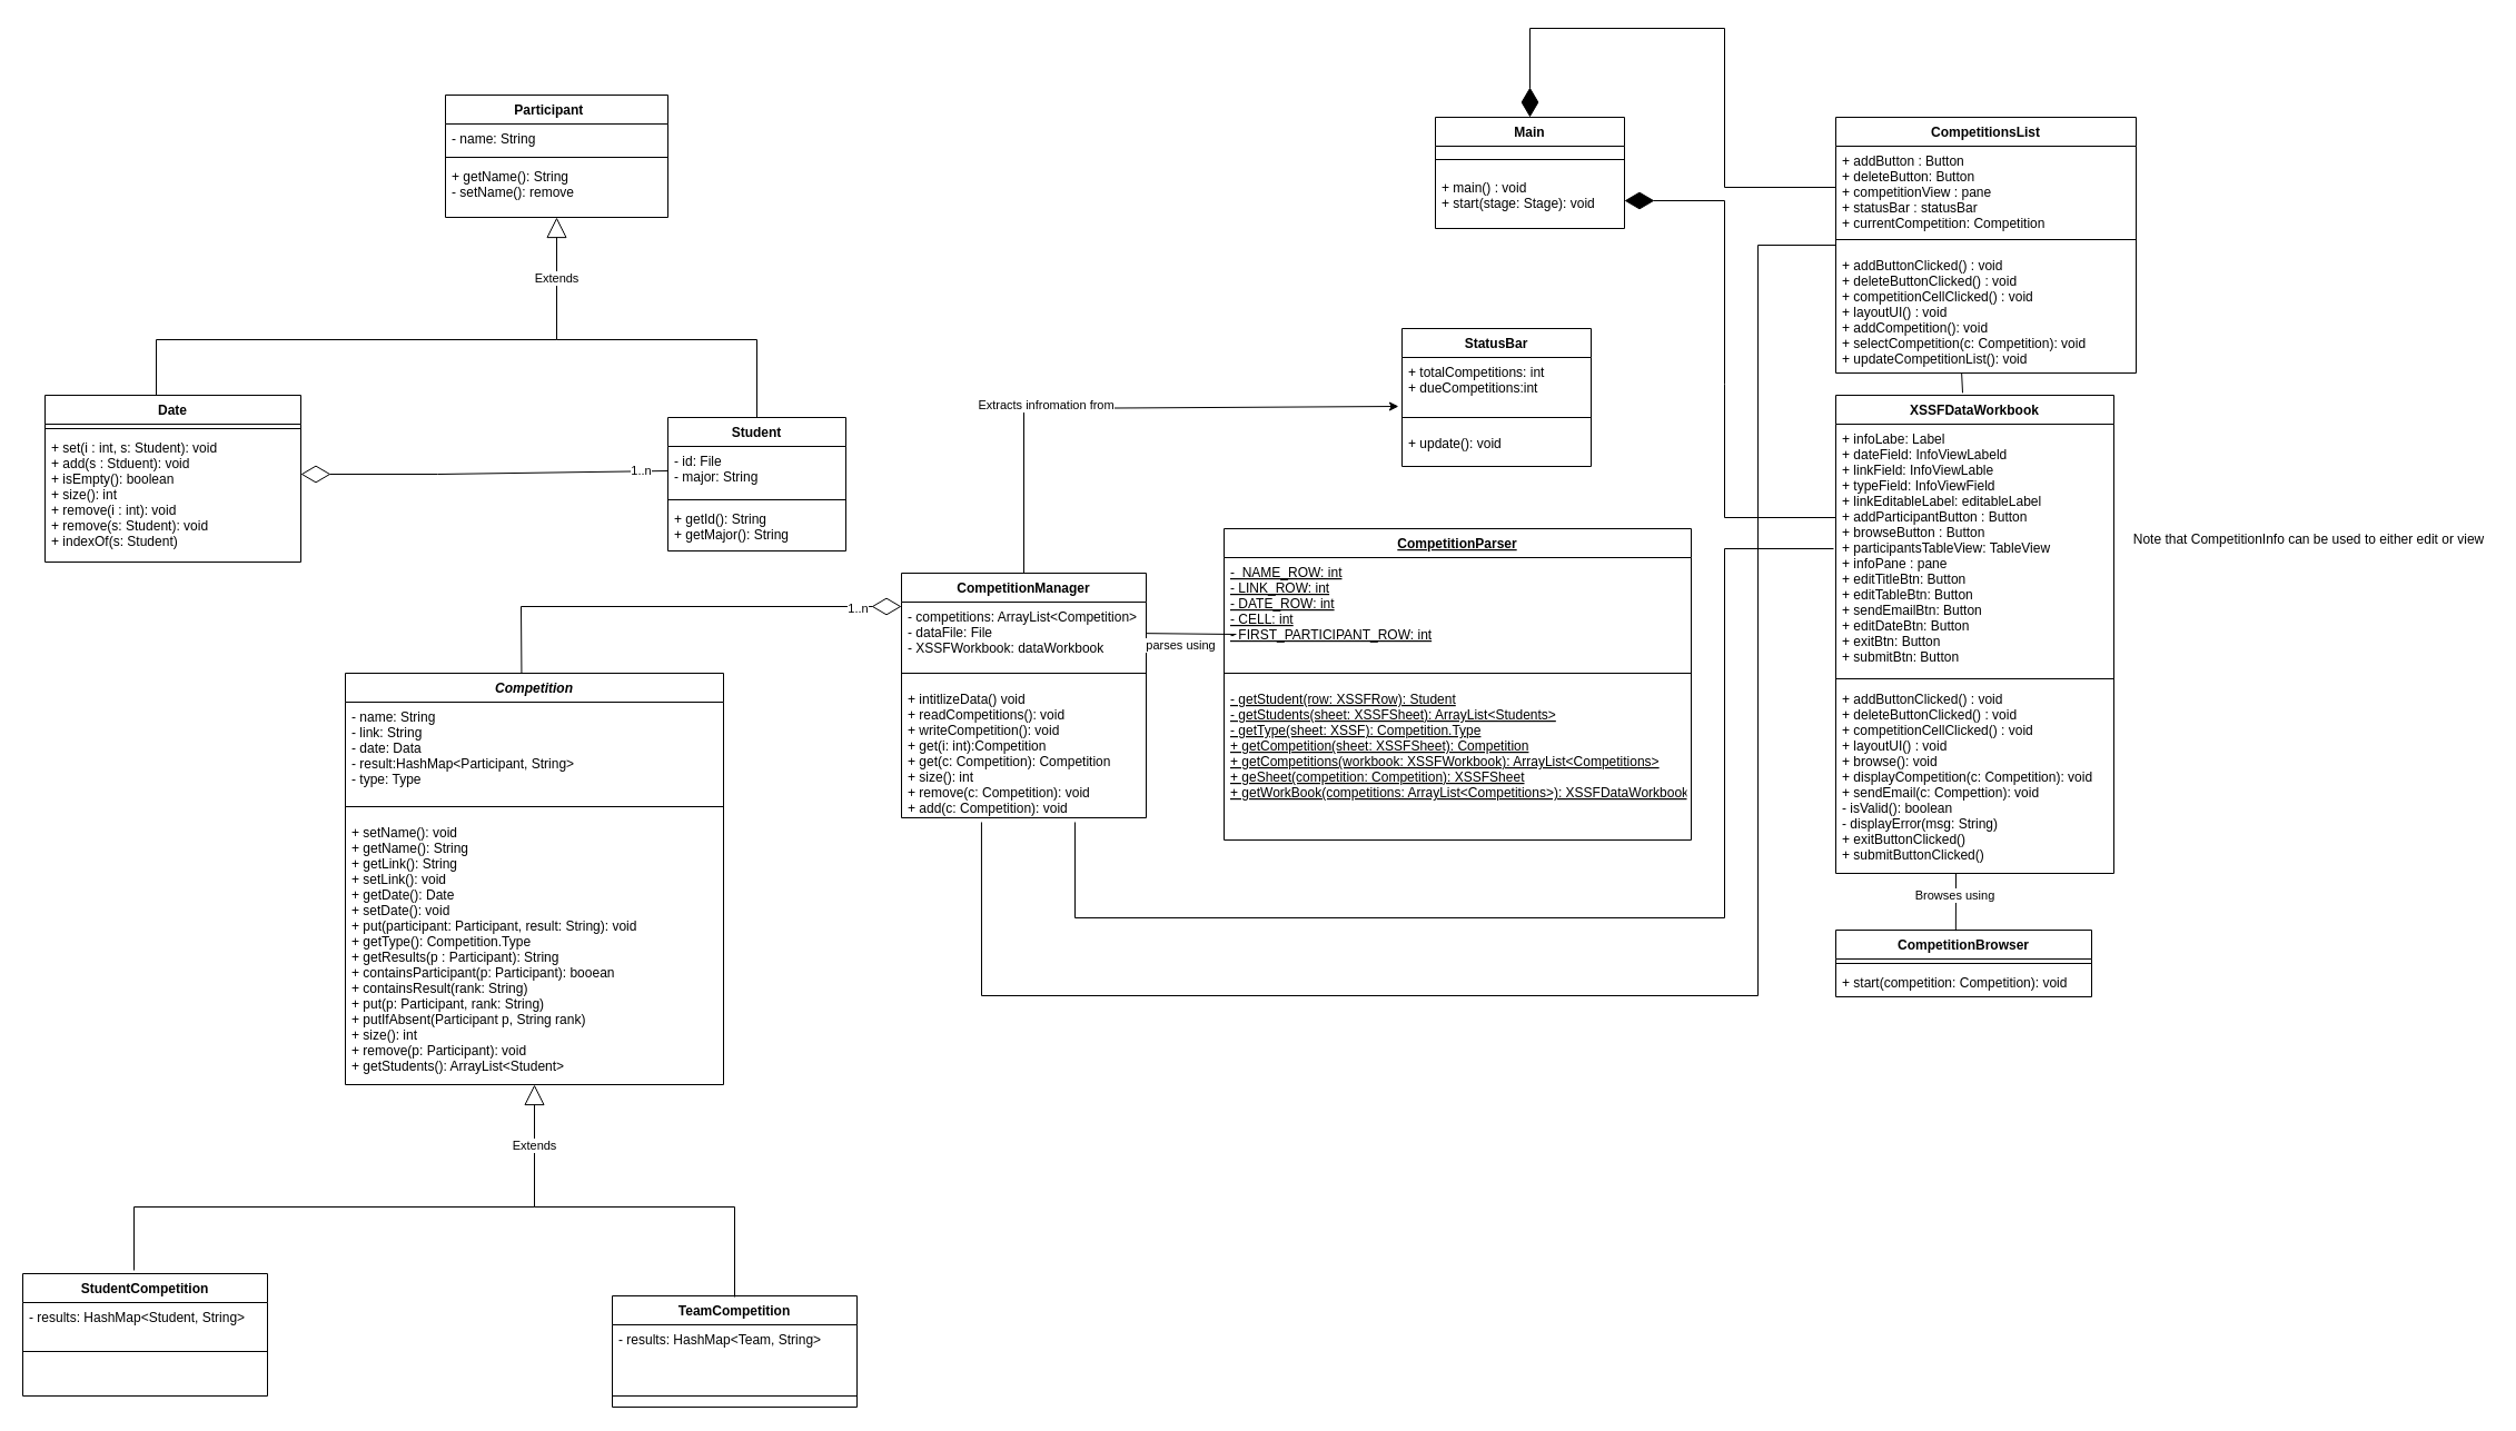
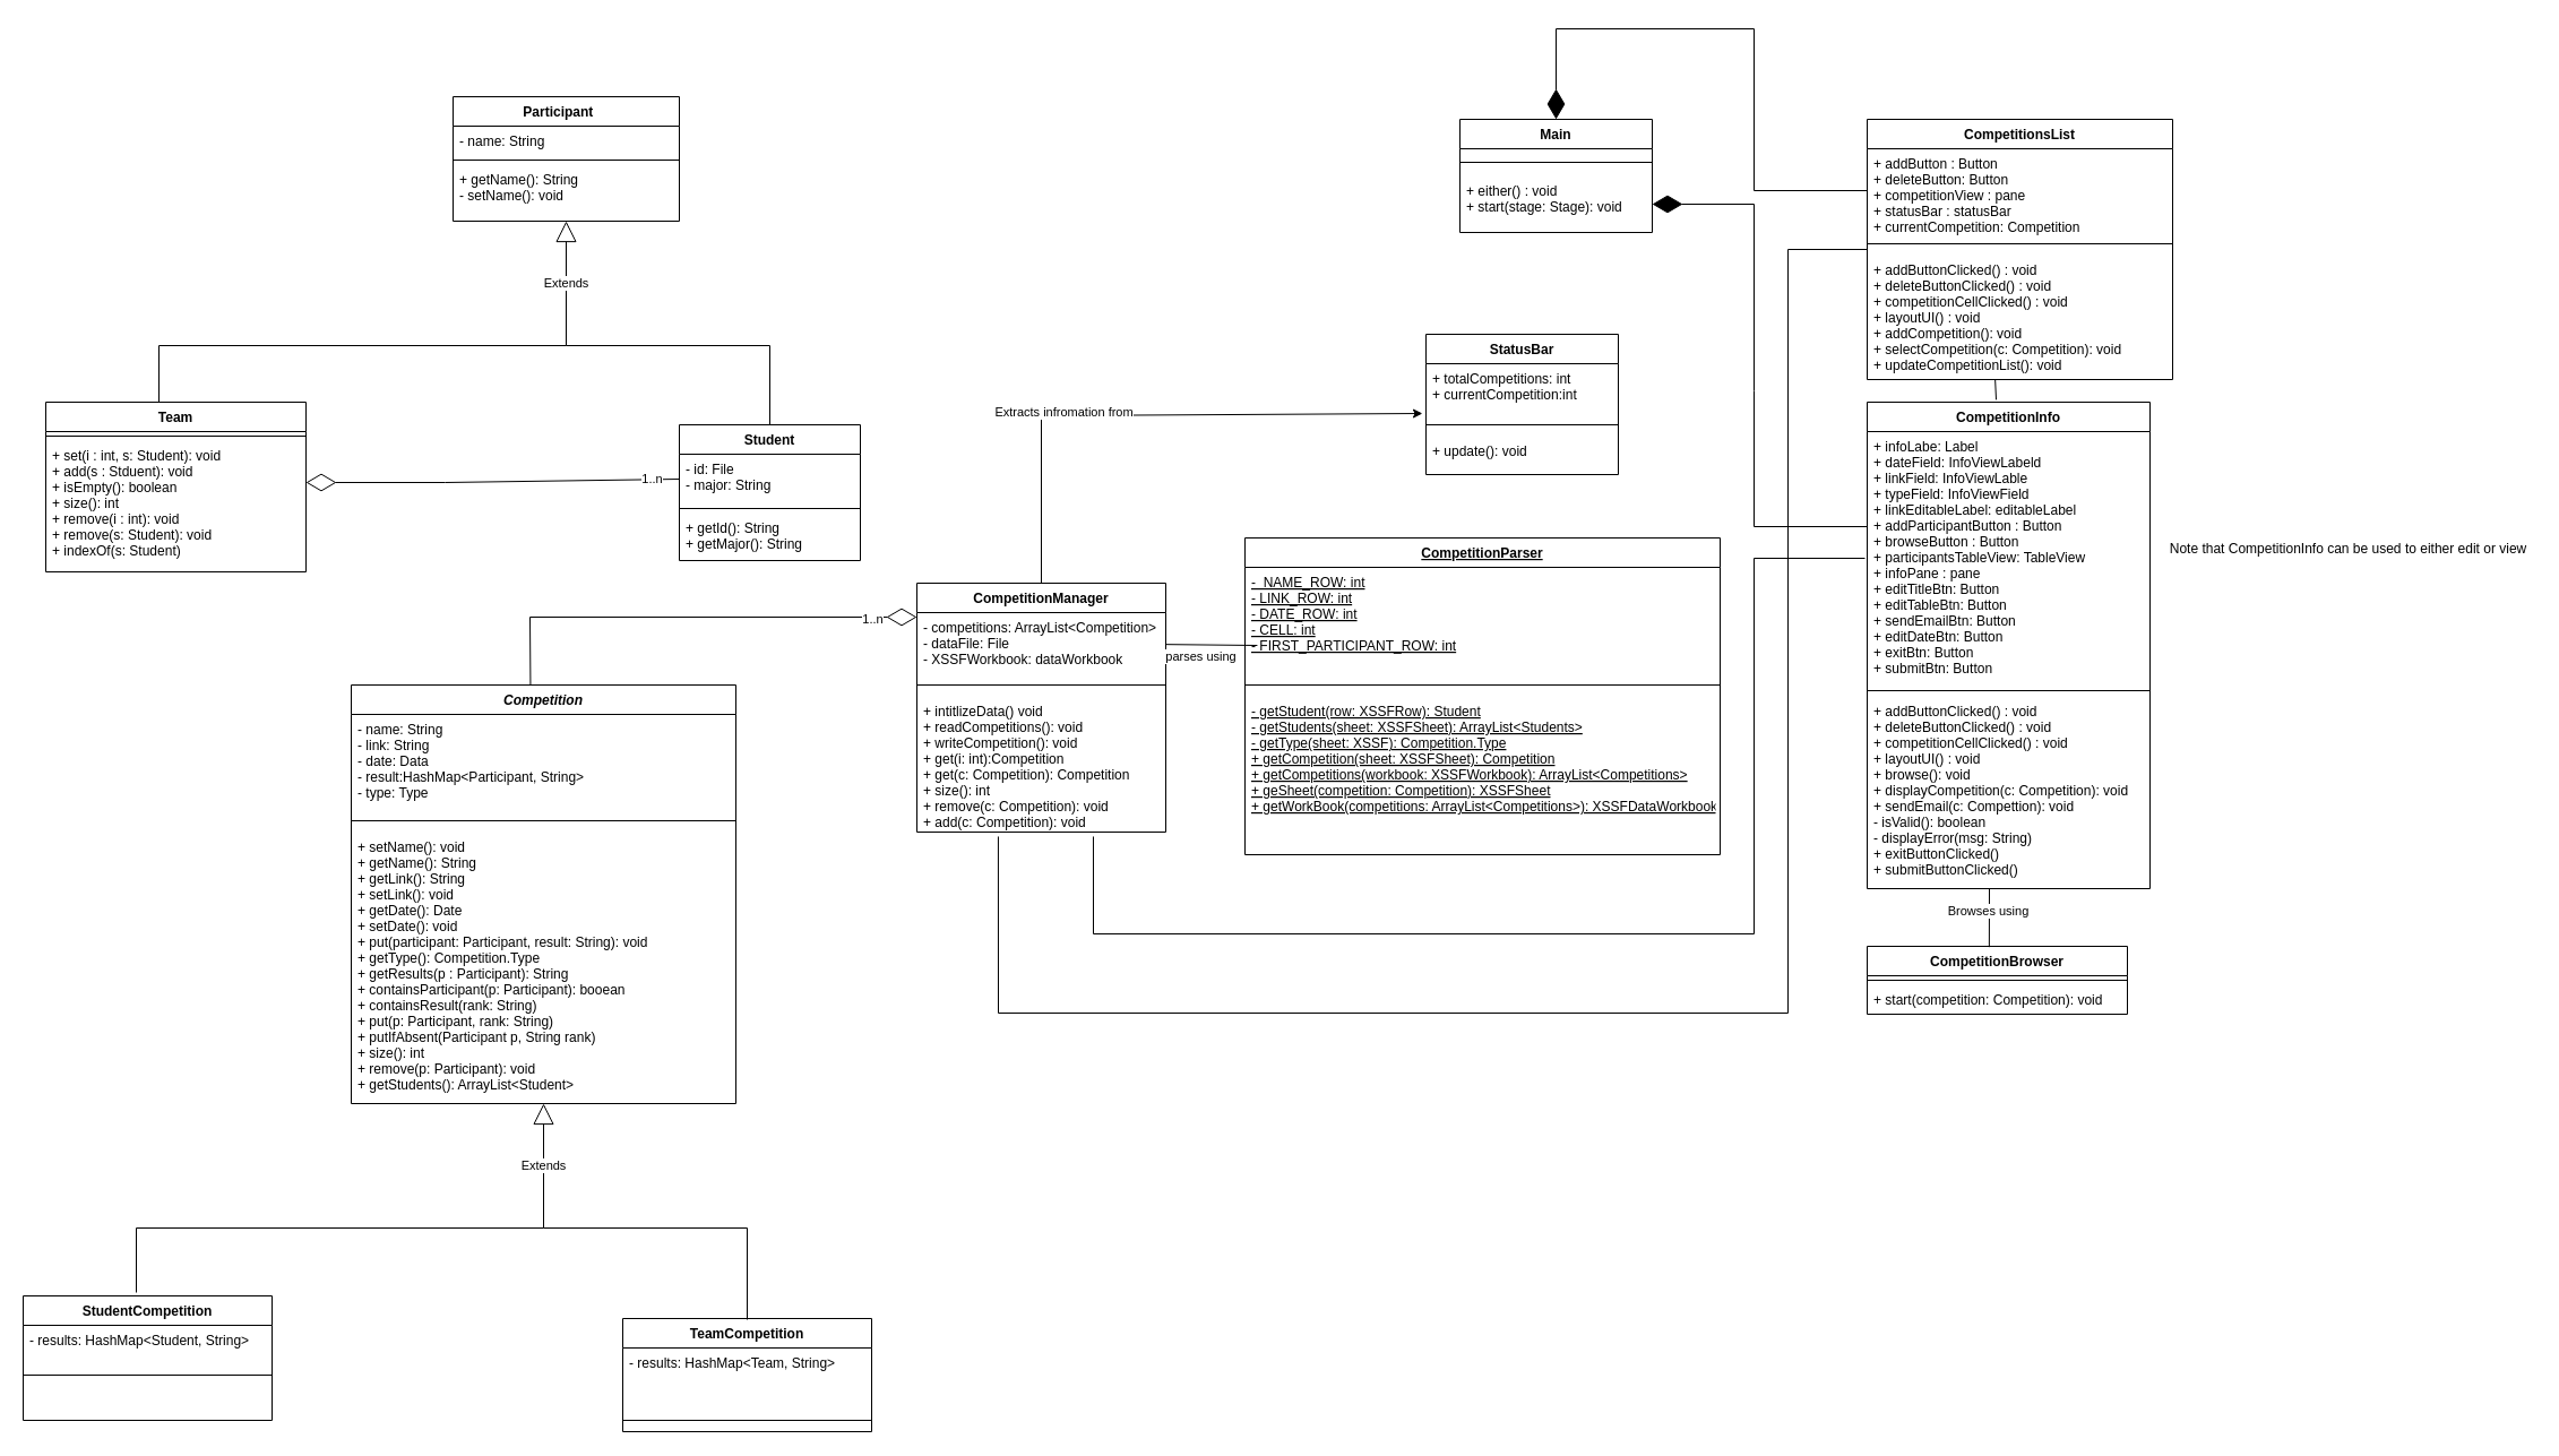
- <mxCell id="47" value="+ getName(): String&#10;- setName(): remove&#10;" style="text;strokeColor=none;fillColor=none;align=left;verticalAlign=top;spacingLeft=4;spacingRight=4;overflow=hidden;rotatable=0;points=[[0,0.5],[1,0.5]];portConstraint=eastwest;" parent="44" vertex="1"><mxGeometry y="60" width="200" height="50" as="geometry" /></mxCell>
+ <mxCell id="47" value="+ getName(): String&#10;- setName(): void&#10;" style="text;strokeColor=none;fillColor=none;align=left;verticalAlign=top;spacingLeft=4;spacingRight=4;overflow=hidden;rotatable=0;points=[[0,0.5],[1,0.5]];portConstraint=eastwest;" parent="44" vertex="1"><mxGeometry y="60" width="200" height="50" as="geometry" /></mxCell>
- <mxCell id="4" value="+ main() : void&#10;+ start(stage: Stage): void&#10;" style="text;strokeColor=none;fillColor=none;align=left;verticalAlign=top;spacingLeft=4;spacingRight=4;overflow=hidden;rotatable=0;points=[[0,0.5],[1,0.5]];portConstraint=eastwest;fontStyle=0" parent="2" vertex="1"><mxGeometry y="50" width="170" height="50" as="geometry" /></mxCell>
+ <mxCell id="4" value="+ either() : void&#10;+ start(stage: Stage): void&#10;" style="text;strokeColor=none;fillColor=none;align=left;verticalAlign=top;spacingLeft=4;spacingRight=4;overflow=hidden;rotatable=0;points=[[0,0.5],[1,0.5]];portConstraint=eastwest;fontStyle=0" parent="2" vertex="1"><mxGeometry y="50" width="170" height="50" as="geometry" /></mxCell>
- <mxCell id="65" value="+ totalCompetitions: int&#10;+ dueCompetitions:int&#10;" style="text;strokeColor=none;fillColor=none;align=left;verticalAlign=top;spacingLeft=4;spacingRight=4;overflow=hidden;rotatable=0;points=[[0,0.5],[1,0.5]];portConstraint=eastwest;" parent="64" vertex="1"><mxGeometry y="26" width="170" height="44" as="geometry" /></mxCell>
+ <mxCell id="65" value="+ totalCompetitions: int&#10;+ currentCompetition:int&#10;" style="text;strokeColor=none;fillColor=none;align=left;verticalAlign=top;spacingLeft=4;spacingRight=4;overflow=hidden;rotatable=0;points=[[0,0.5],[1,0.5]];portConstraint=eastwest;" parent="64" vertex="1"><mxGeometry y="26" width="170" height="44" as="geometry" /></mxCell>
- <mxCell id="41" value="Date" style="swimlane;fontStyle=1;align=center;verticalAlign=top;childLayout=stackLayout;horizontal=1;startSize=26;horizontalStack=0;resizeParent=1;resizeParentMax=0;resizeLast=0;collapsible=1;marginBottom=0;" parent="1" vertex="1"><mxGeometry x="40" y="350" width="230" height="150" as="geometry" /></mxCell>
+ <mxCell id="41" value="Team" style="swimlane;fontStyle=1;align=center;verticalAlign=top;childLayout=stackLayout;horizontal=1;startSize=26;horizontalStack=0;resizeParent=1;resizeParentMax=0;resizeLast=0;collapsible=1;marginBottom=0;" parent="1" vertex="1"><mxGeometry x="40" y="350" width="230" height="150" as="geometry" /></mxCell>
- <mxCell id="13" value="XSSFDataWorkbook" style="swimlane;fontStyle=1;align=center;verticalAlign=top;childLayout=stackLayout;horizontal=1;startSize=26;horizontalStack=0;resizeParent=1;resizeParentMax=0;resizeLast=0;collapsible=1;marginBottom=0;" parent="1" vertex="1"><mxGeometry x="1650" y="350" width="250" height="430" as="geometry" /></mxCell>
+ <mxCell id="13" value="CompetitionInfo" style="swimlane;fontStyle=1;align=center;verticalAlign=top;childLayout=stackLayout;horizontal=1;startSize=26;horizontalStack=0;resizeParent=1;resizeParentMax=0;resizeLast=0;collapsible=1;marginBottom=0;" parent="1" vertex="1"><mxGeometry x="1650" y="350" width="250" height="430" as="geometry" /></mxCell>
